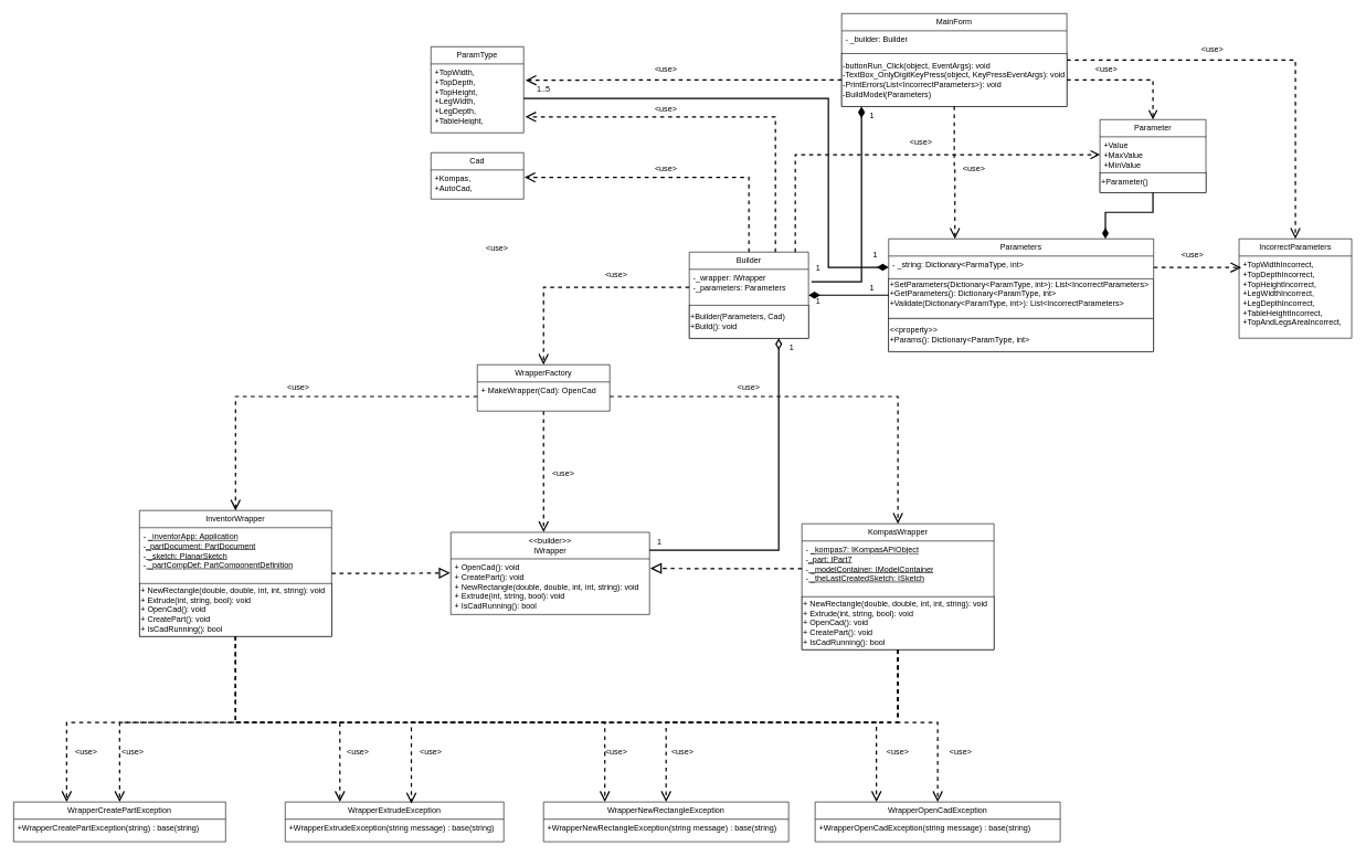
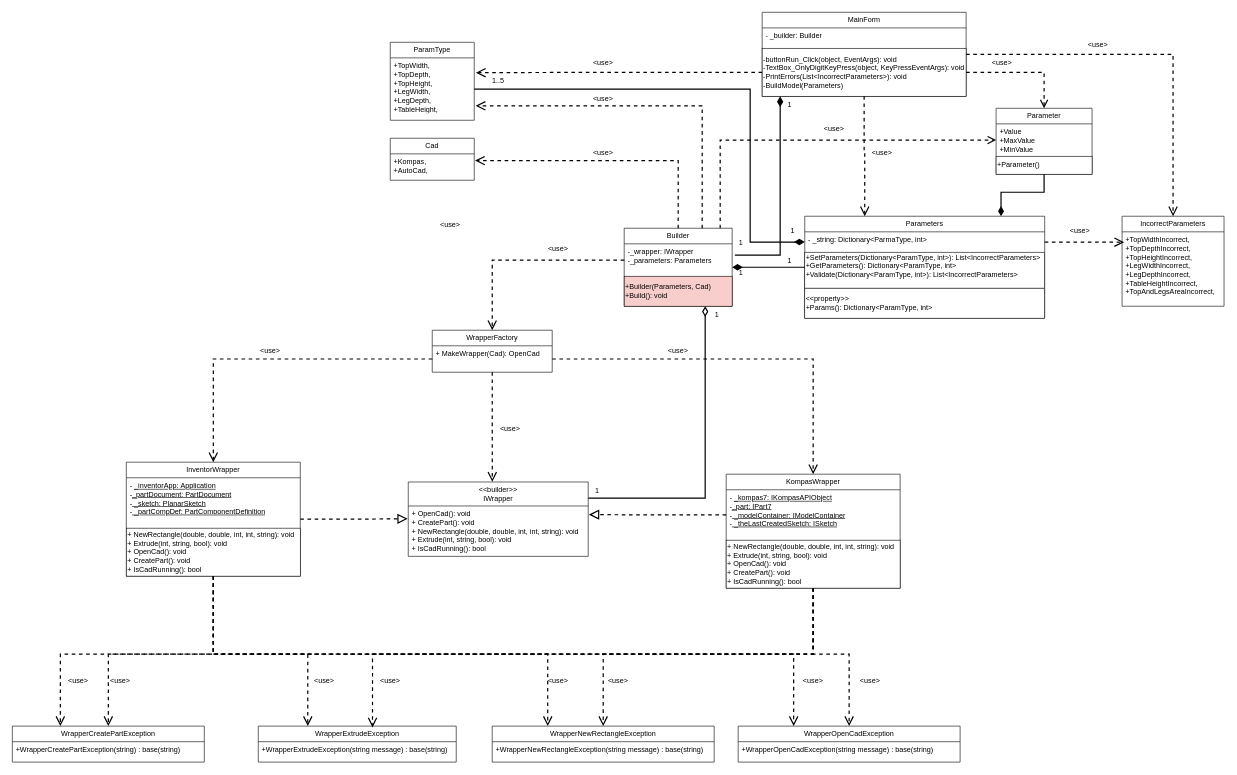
- <mxCell id="87" value="1..5" style="text;html=1;align=center;verticalAlign=middle;whiteSpace=wrap;rounded=0;" parent="1" vertex="1"><mxGeometry x="790" y="120" width="60" height="30" as="geometry" /></mxCell>
+ <mxCell id="87" value="1..5" style="text;html=1;align=center;verticalAlign=middle;whiteSpace=wrap;rounded=0;" parent="1" vertex="1"><mxGeometry x="800" y="120" width="60" height="30" as="geometry" /></mxCell>
- <mxCell id="16" value="+Builder(Parameters, Cad)&lt;div&gt;+Build(): void&lt;/div&gt;" style="html=1;whiteSpace=wrap;align=left;" parent="14" vertex="1"><mxGeometry y="80" width="180" height="50" as="geometry" /></mxCell>
+ <mxCell id="16" value="+Builder(Parameters, Cad)&lt;div&gt;+Build(): void&lt;/div&gt;" style="html=1;whiteSpace=wrap;align=left;fillColor=#f8cecc;" parent="14" vertex="1"><mxGeometry y="80" width="180" height="50" as="geometry" /></mxCell>
